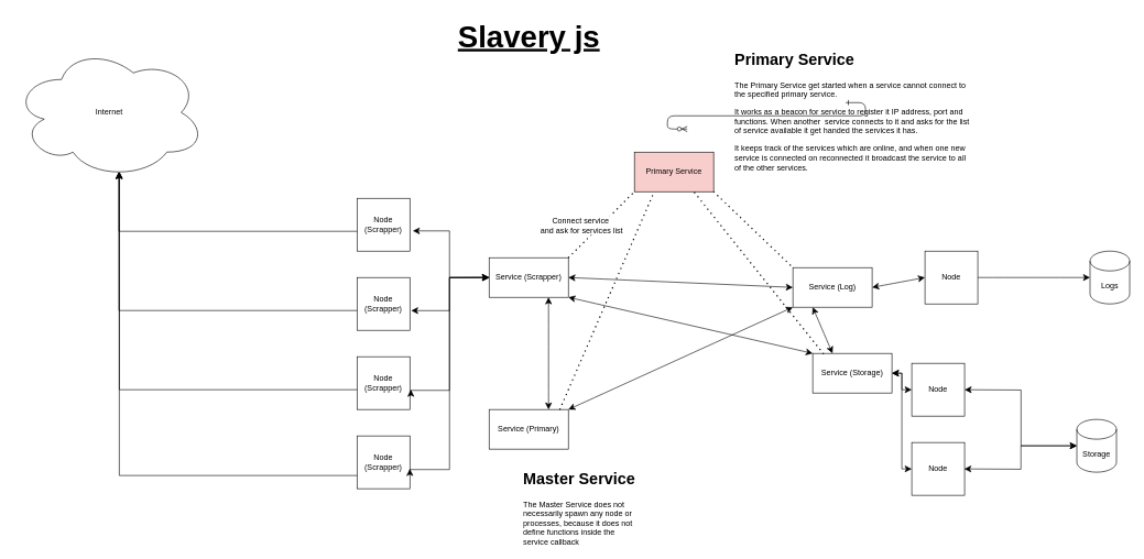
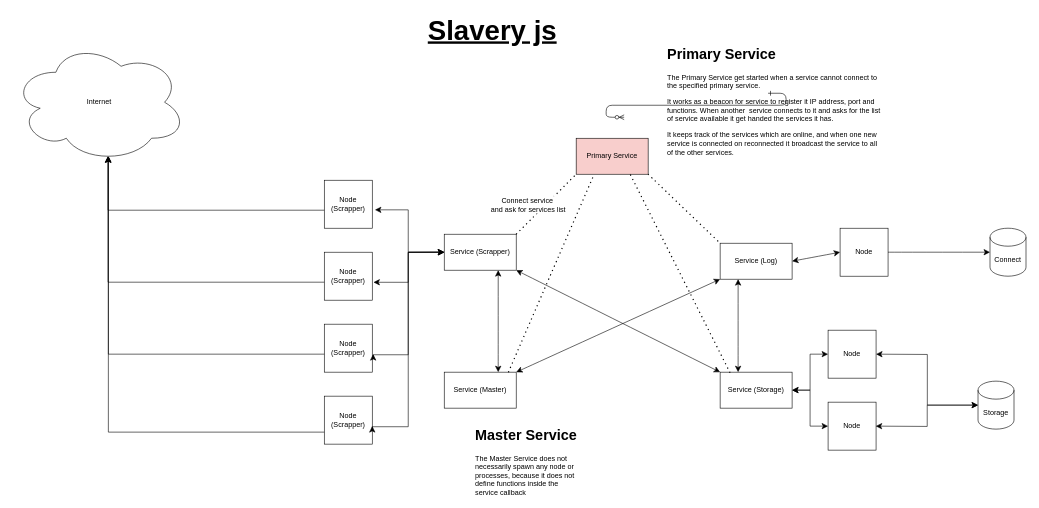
- <mxCell id="28" value="&lt;span&gt;Slavery js&lt;/span&gt;" style="text;html=1;align=center;verticalAlign=middle;resizable=0;points=[];autosize=1;strokeColor=none;fillColor=none;fontSize=46;fontStyle=5" vertex="1" parent="1"><mxGeometry x="690" y="20" width="220" height="70" as="geometry" /></mxCell>
+ <mxCell id="28" value="&lt;span&gt;Slavery js&lt;/span&gt;" style="text;html=1;align=center;verticalAlign=middle;resizable=0;points=[];autosize=1;strokeColor=none;fillColor=none;fontSize=46;fontStyle=5" vertex="1" parent="1"><mxGeometry x="710" y="15" width="220" height="70" as="geometry" /></mxCell>
- <mxCell id="19" value="" style="endArrow=classic;startArrow=classic;html=1;rounded=0;fontSize=12;startSize=8;endSize=8;curved=1;exitX=1;exitY=0.5;exitDx=0;exitDy=0;entryX=0;entryY=0.5;entryDx=0;entryDy=0;" edge="1" parent="1" source="5" target="7"><mxGeometry width="50" height="50" relative="1" as="geometry"><mxPoint x="1170" y="490" as="sourcePoint" /><mxPoint x="1220" y="440" as="targetPoint" /></mxGeometry></mxCell>
- <mxCell id="38" value="Logs" style="shape=cylinder3;whiteSpace=wrap;html=1;boundedLbl=1;backgroundOutline=1;size=15;" vertex="1" parent="1"><mxGeometry x="1650" y="380" width="60" height="80" as="geometry" /></mxCell>
+ <mxCell id="38" value="Connect" style="shape=cylinder3;whiteSpace=wrap;html=1;boundedLbl=1;backgroundOutline=1;size=15;" vertex="1" parent="1"><mxGeometry x="1650" y="380" width="60" height="80" as="geometry" /></mxCell>
- <mxCell id="9" value="Service (Storage)" style="rounded=0;whiteSpace=wrap;html=1;" vertex="1" parent="1"><mxGeometry x="1230" y="535" width="120" height="60" as="geometry" /></mxCell>
+ <mxCell id="9" value="Service (Storage)" style="rounded=0;whiteSpace=wrap;html=1;" vertex="1" parent="1"><mxGeometry x="1200" y="620" width="120" height="60" as="geometry" /></mxCell>
- <mxCell id="12" value="Service (Primary)" style="rounded=0;whiteSpace=wrap;html=1;" vertex="1" parent="1"><mxGeometry x="740" y="620" width="120" height="60" as="geometry" /></mxCell>
+ <mxCell id="12" value="Service (Master)" style="rounded=0;whiteSpace=wrap;html=1;" vertex="1" parent="1"><mxGeometry x="740" y="620" width="120" height="60" as="geometry" /></mxCell>
